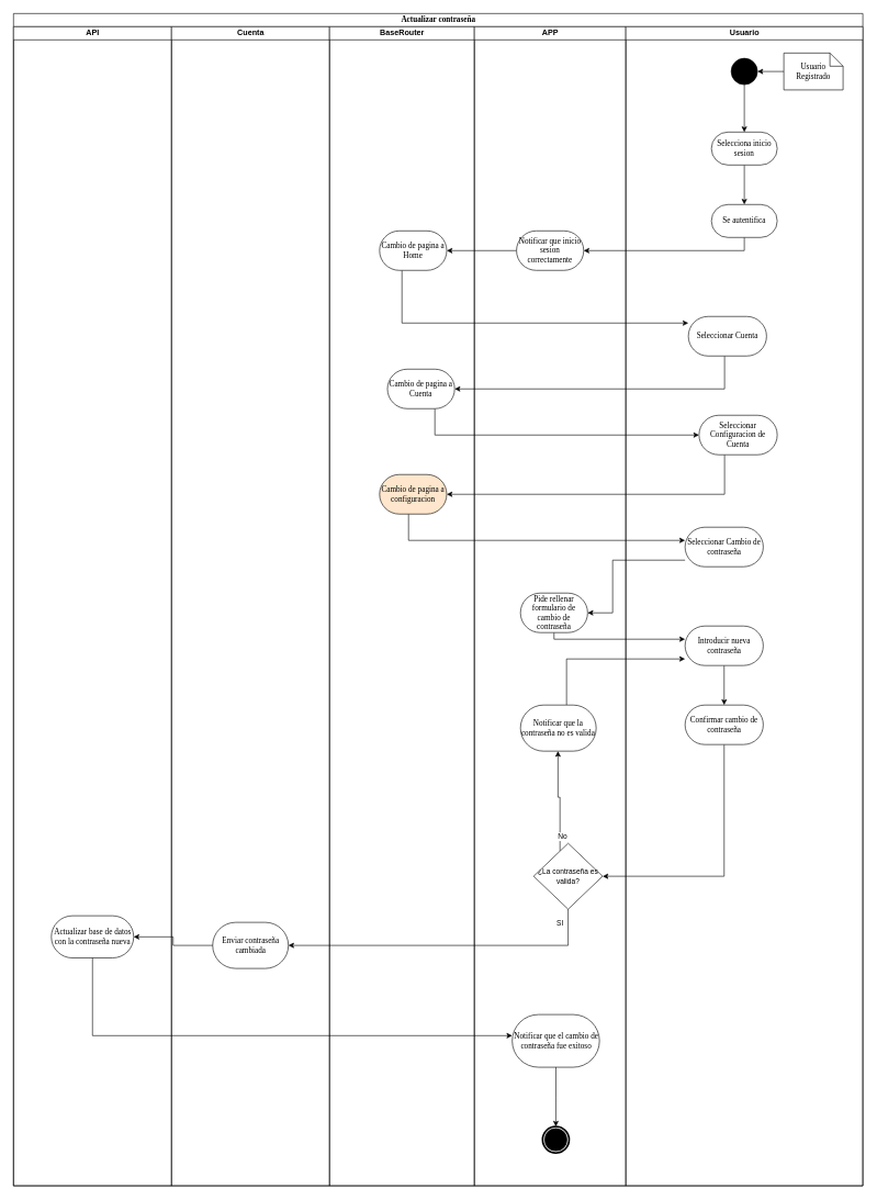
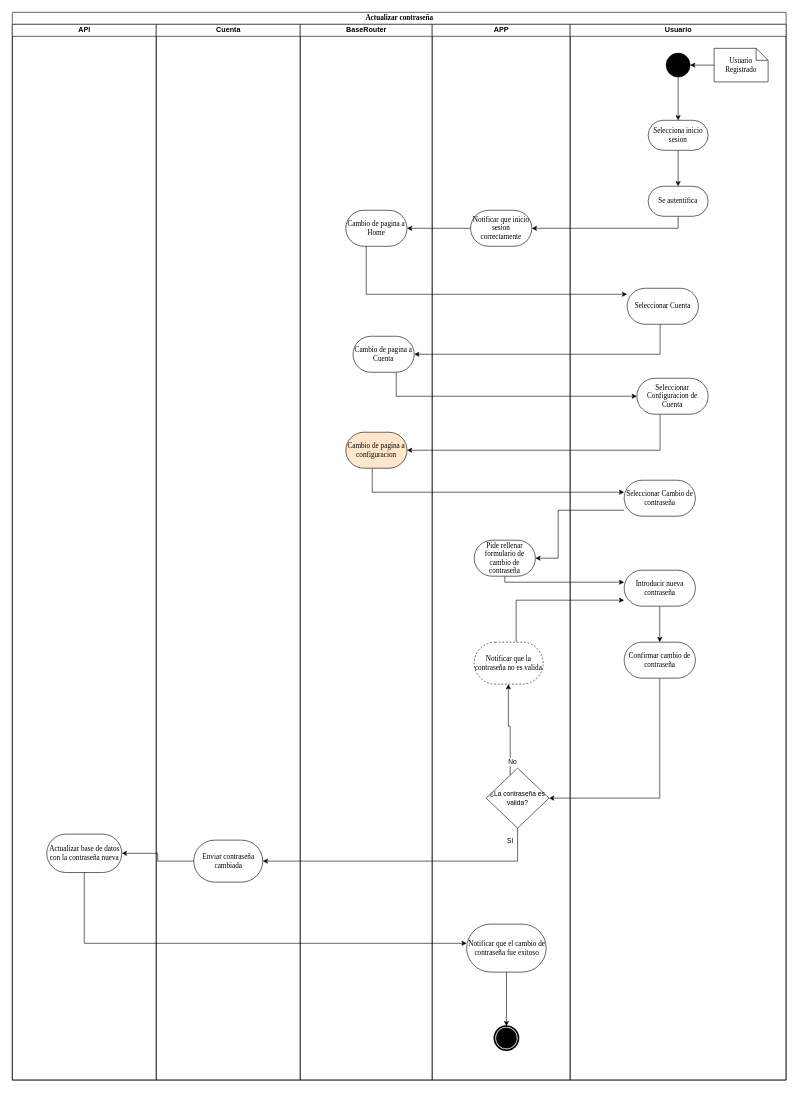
- <mxCell id="25" value="Notificar que la contraseña no es valida" style="rounded=1;whiteSpace=wrap;html=1;shadow=0;comic=0;labelBackgroundColor=none;strokeWidth=1;fontFamily=Verdana;fontSize=12;align=center;arcSize=50;" vertex="1" parent="22"><mxGeometry x="70" y="1030" width="115" height="70" as="geometry" /></mxCell>
+ <mxCell id="25" value="Notificar que la contraseña no es valida" style="rounded=1;whiteSpace=wrap;html=1;shadow=0;comic=0;labelBackgroundColor=none;strokeWidth=1;fontFamily=Verdana;fontSize=12;align=center;arcSize=50;dashed=1;" vertex="1" parent="22"><mxGeometry x="70" y="1030" width="115" height="70" as="geometry" /></mxCell>
